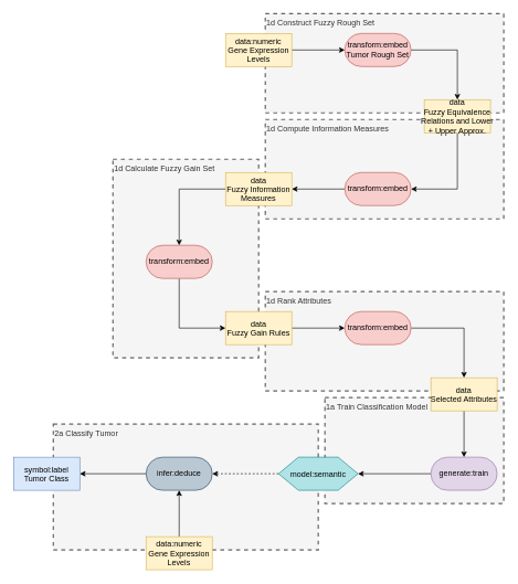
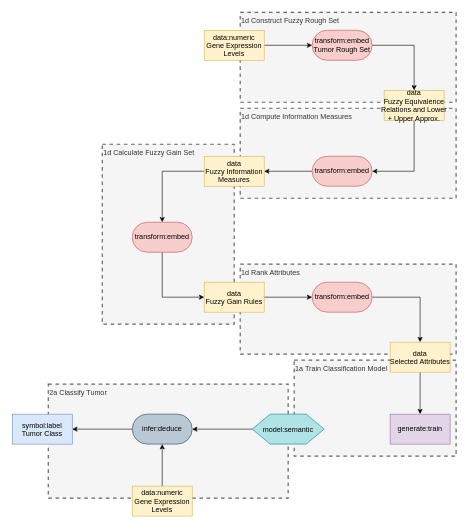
- <mxCell id="28" style="edgeStyle=orthogonalEdgeStyle;rounded=0;orthogonalLoop=1;jettySize=auto;html=1;exitX=0;exitY=0.5;exitDx=0;exitDy=0;entryX=1;entryY=0.5;entryDx=0;entryDy=0;dashed=1;" edge="1" parent="1" source="29" target="31"><mxGeometry relative="1" as="geometry" /></mxCell>
+ <mxCell id="28" style="edgeStyle=orthogonalEdgeStyle;rounded=0;orthogonalLoop=1;jettySize=auto;html=1;exitX=0;exitY=0.5;exitDx=0;exitDy=0;entryX=1;entryY=0.5;entryDx=0;entryDy=0;" edge="1" parent="1" source="29" target="31"><mxGeometry relative="1" as="geometry" /></mxCell>
- <mxCell id="26" style="edgeStyle=orthogonalEdgeStyle;rounded=0;orthogonalLoop=1;jettySize=auto;html=1;exitX=0;exitY=0.5;exitDx=0;exitDy=0;entryX=1;entryY=0.5;entryDx=0;entryDy=0;" edge="1" parent="1" source="27" target="29"><mxGeometry relative="1" as="geometry" /></mxCell>
- <mxCell id="27" value="generate:train" style="rounded=1;whiteSpace=wrap;html=1;arcSize=50;fillColor=#e1d5e7;strokeColor=#9673a6;" name="generate:train" vertex="1" parent="1"><mxGeometry x="650" y="690" width="100" height="50" as="geometry" /></mxCell>
+ <mxCell id="27" value="generate:train" style="whiteSpace=wrap;html=1;arcSize=50;fillColor=#e1d5e7;strokeColor=#9673a6;rounded=0;" name="generate:train" vertex="1" parent="1"><mxGeometry x="650" y="690" width="100" height="50" as="geometry" /></mxCell>
